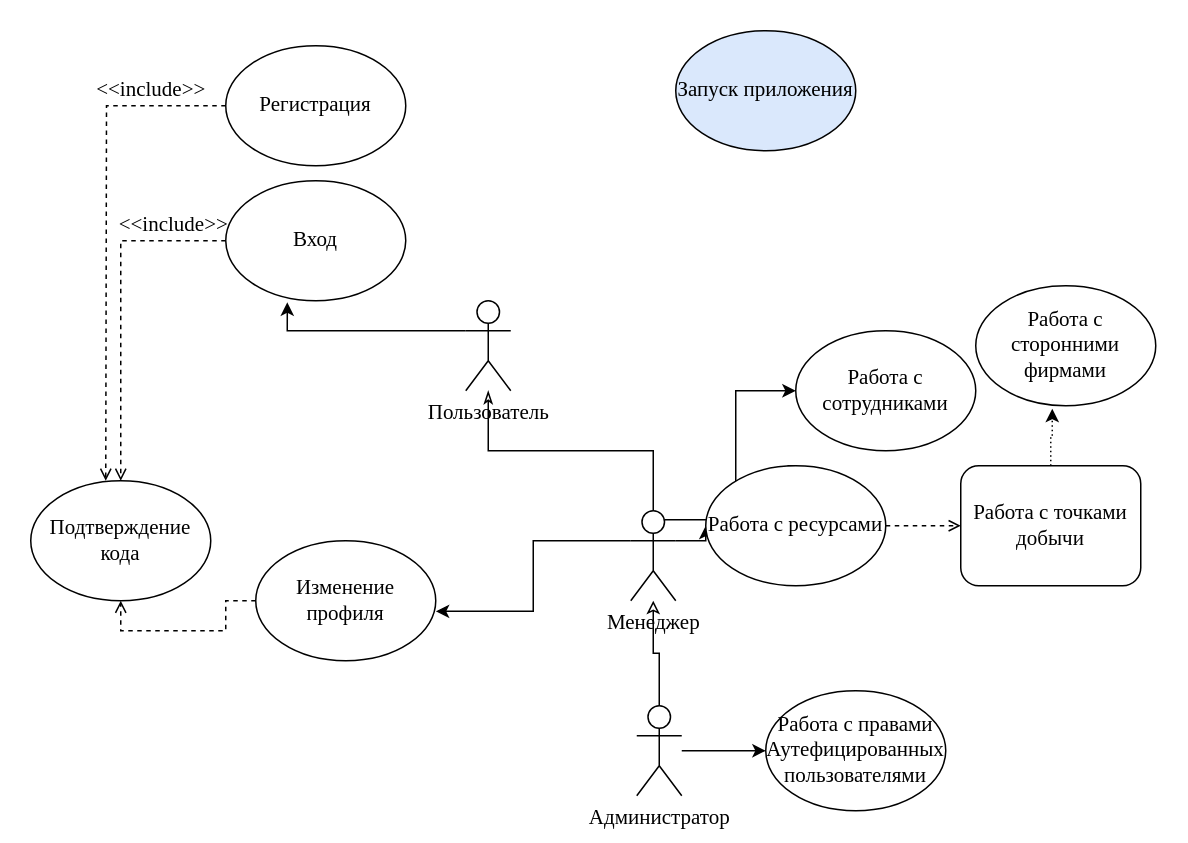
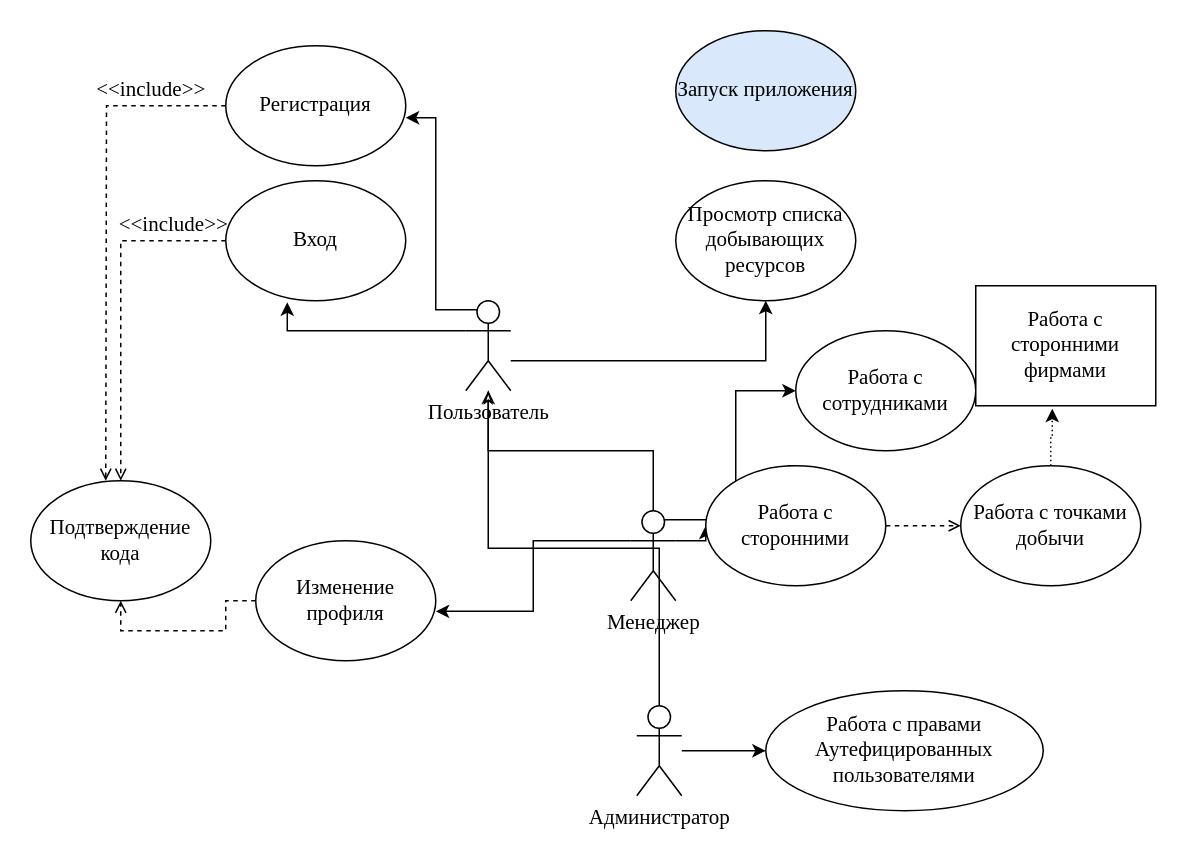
+ <mxCell id="3" style="edgeStyle=orthogonalEdgeStyle;rounded=0;orthogonalLoop=1;jettySize=auto;html=1;exitX=0.25;exitY=0.1;exitDx=0;exitDy=0;exitPerimeter=0;entryX=1;entryY=0.6;entryDx=0;entryDy=0;entryPerimeter=0;" parent="1" source="5" target="9" edge="1"><mxGeometry relative="1" as="geometry" /></mxCell>
+ <mxCell id="7" value="&lt;font style=&quot;font-size: 14px;&quot; face=&quot;Times New Roman&quot;&gt;Просмотр списка добывающих ресурсов&lt;/font&gt;" style="ellipse;whiteSpace=wrap;html=1;" parent="1" vertex="1"><mxGeometry x="450" y="120" width="120" height="80" as="geometry" /></mxCell>
- <mxCell id="28" value="&lt;font style=&quot;font-size: 14px;&quot; face=&quot;Times New Roman&quot;&gt;Работа с сторонними фирмами&lt;/font&gt;" style="ellipse;whiteSpace=wrap;html=1;" parent="1" vertex="1"><mxGeometry x="650" y="190" width="120" height="80" as="geometry" /></mxCell>
+ <mxCell id="28" value="&lt;font style=&quot;font-size: 14px;&quot; face=&quot;Times New Roman&quot;&gt;Работа с сторонними фирмами&lt;/font&gt;" style="whiteSpace=wrap;html=1;rounded=0;" parent="1" vertex="1"><mxGeometry x="650" y="190" width="120" height="80" as="geometry" /></mxCell>
+ <mxCell id="2" style="edgeStyle=orthogonalEdgeStyle;rounded=0;orthogonalLoop=1;jettySize=auto;html=1;entryX=0.5;entryY=1;entryDx=0;entryDy=0;" parent="1" source="5" target="7" edge="1"><mxGeometry relative="1" as="geometry"><Array as="points"><mxPoint x="510" y="240" /></Array></mxGeometry></mxCell>
- <mxCell id="24" value="&lt;font style=&quot;font-size: 14px;&quot; face=&quot;Times New Roman&quot;&gt;Работа с ресурсами&lt;/font&gt;" style="ellipse;whiteSpace=wrap;html=1;" parent="1" vertex="1"><mxGeometry x="470" y="310" width="120" height="80" as="geometry" /></mxCell>
+ <mxCell id="24" value="&lt;font style=&quot;font-size: 14px;&quot; face=&quot;Times New Roman&quot;&gt;Работа с сторонними&lt;/font&gt;" style="ellipse;whiteSpace=wrap;html=1;" parent="1" vertex="1"><mxGeometry x="470" y="310" width="120" height="80" as="geometry" /></mxCell>
- <mxCell id="26" value="&lt;font style=&quot;font-size: 14px;&quot; face=&quot;Times New Roman&quot;&gt;Работа с точками добычи&lt;/font&gt;" style="whiteSpace=wrap;html=1;rounded=1;" parent="1" vertex="1"><mxGeometry x="640" y="310" width="120" height="80" as="geometry" /></mxCell>
+ <mxCell id="26" value="&lt;font style=&quot;font-size: 14px;&quot; face=&quot;Times New Roman&quot;&gt;Работа с точками добычи&lt;/font&gt;" style="ellipse;whiteSpace=wrap;html=1;" parent="1" vertex="1"><mxGeometry x="640" y="310" width="120" height="80" as="geometry" /></mxCell>
- <mxCell id="29" style="edgeStyle=orthogonalEdgeStyle;rounded=0;orthogonalLoop=1;jettySize=auto;html=1;exitX=0.5;exitY=0;exitDx=0;exitDy=0;exitPerimeter=0;sourcePerimeterSpacing=0;endArrow=classic;endFill=0;" parent="1" source="31" target="19" edge="1"><mxGeometry relative="1" as="geometry" /></mxCell>
+ <mxCell id="29" style="edgeStyle=orthogonalEdgeStyle;rounded=0;orthogonalLoop=1;jettySize=auto;html=1;exitX=0.5;exitY=0;exitDx=0;exitDy=0;exitPerimeter=0;sourcePerimeterSpacing=0;endArrow=classic;endFill=0;" parent="1" source="31" target="5" edge="1"><mxGeometry relative="1" as="geometry" /></mxCell>
- <mxCell id="32" value="&lt;font style=&quot;font-size: 14px;&quot; face=&quot;Times New Roman&quot;&gt;Работа с правами Аутефицированных пользователями&lt;/font&gt;" style="ellipse;whiteSpace=wrap;html=1;" parent="1" vertex="1"><mxGeometry x="510" y="460" width="120" height="80" as="geometry" /></mxCell>
+ <mxCell id="32" value="&lt;font style=&quot;font-size: 14px;&quot; face=&quot;Times New Roman&quot;&gt;Работа с правами Аутефицированных пользователями&lt;/font&gt;" style="ellipse;whiteSpace=wrap;html=1;" parent="1" vertex="1"><mxGeometry x="510" y="460" width="185" height="80" as="geometry" /></mxCell>
